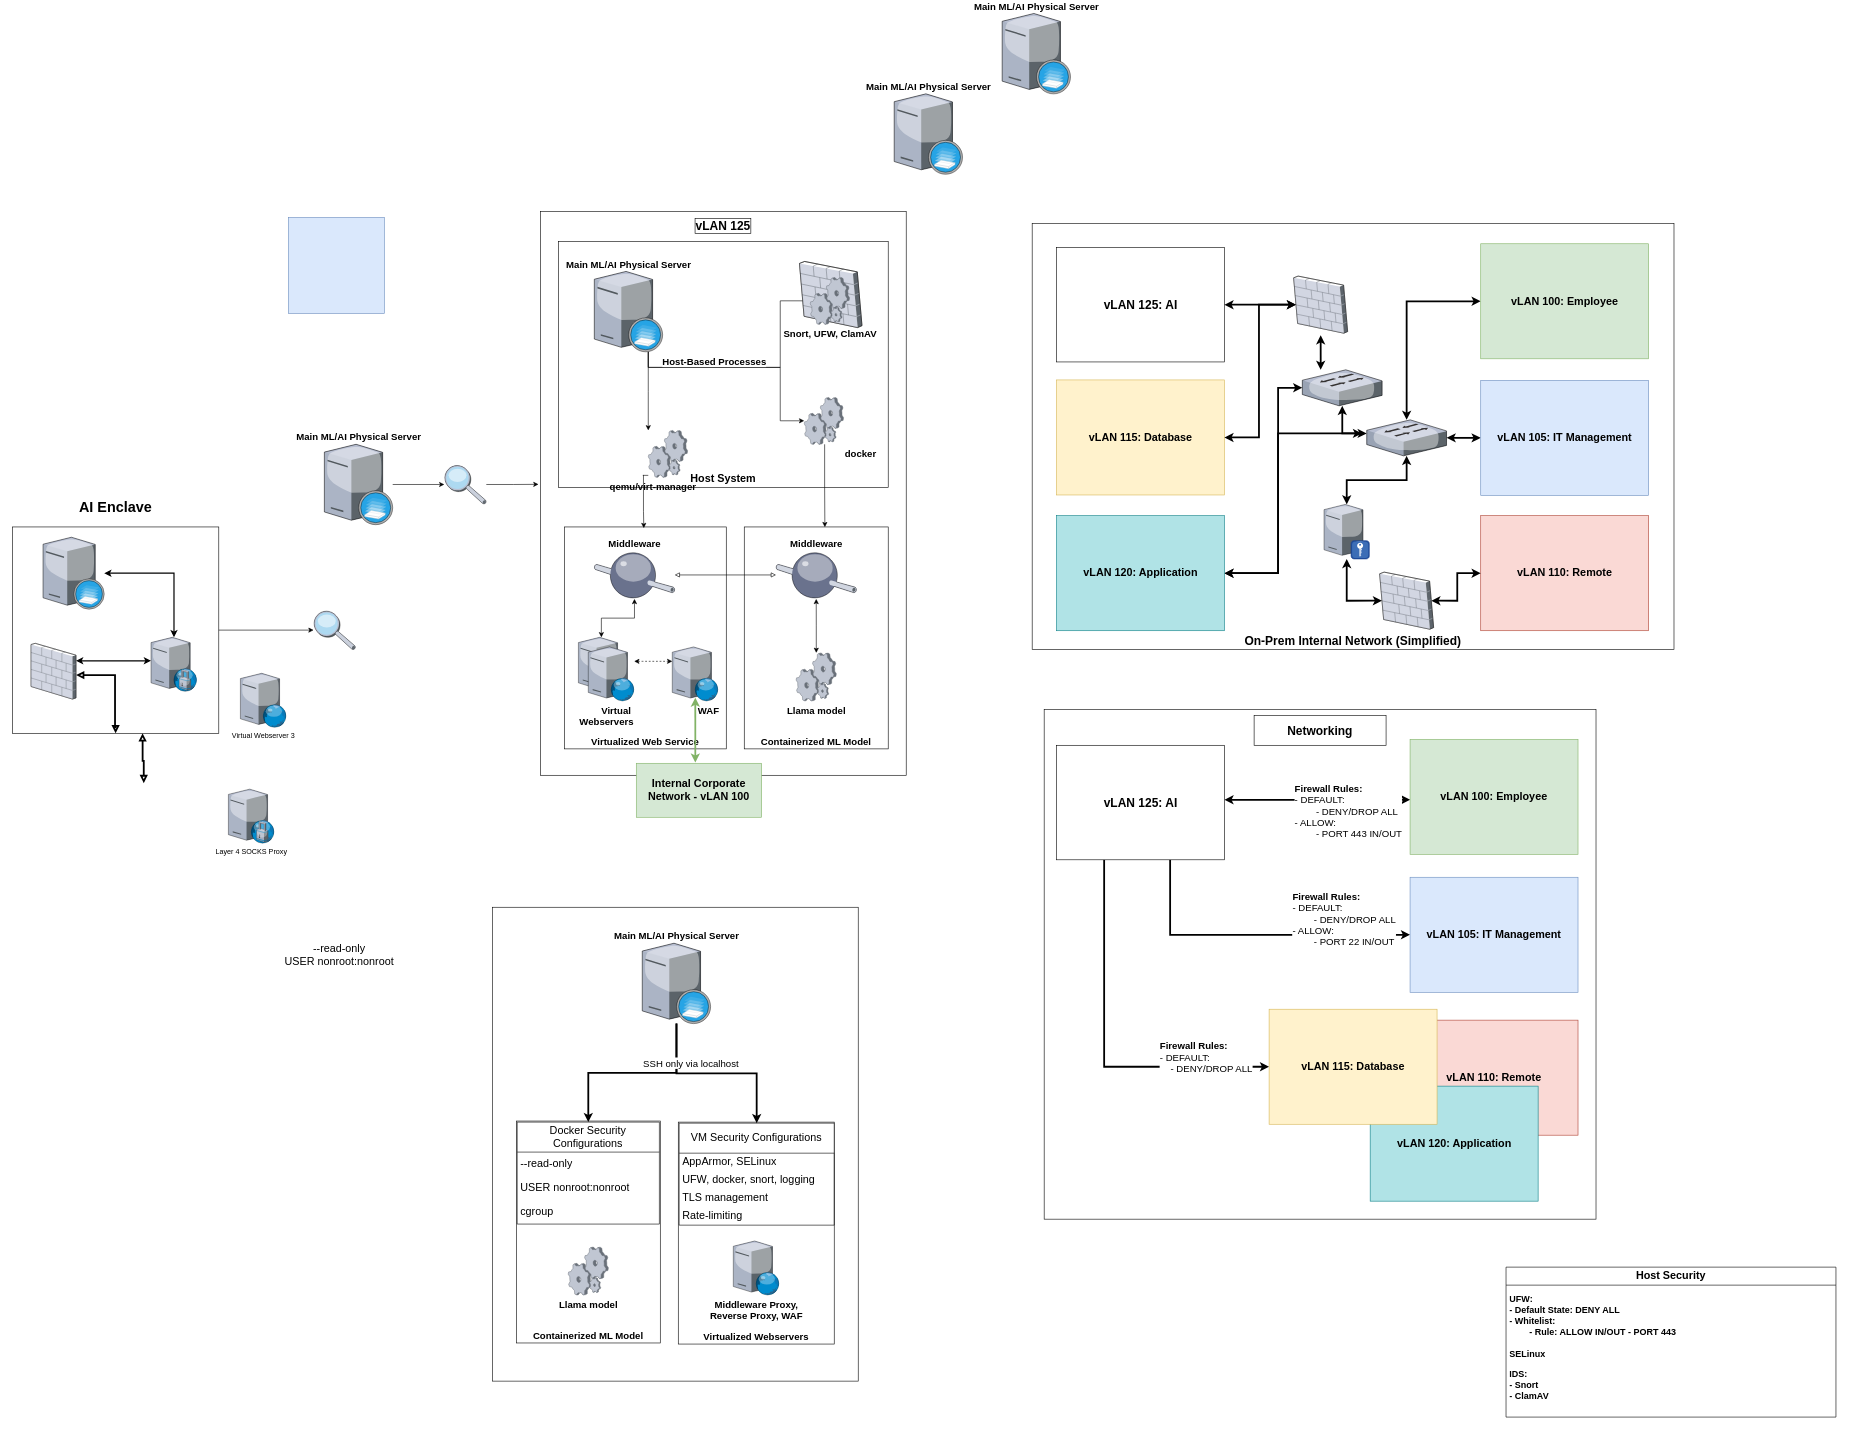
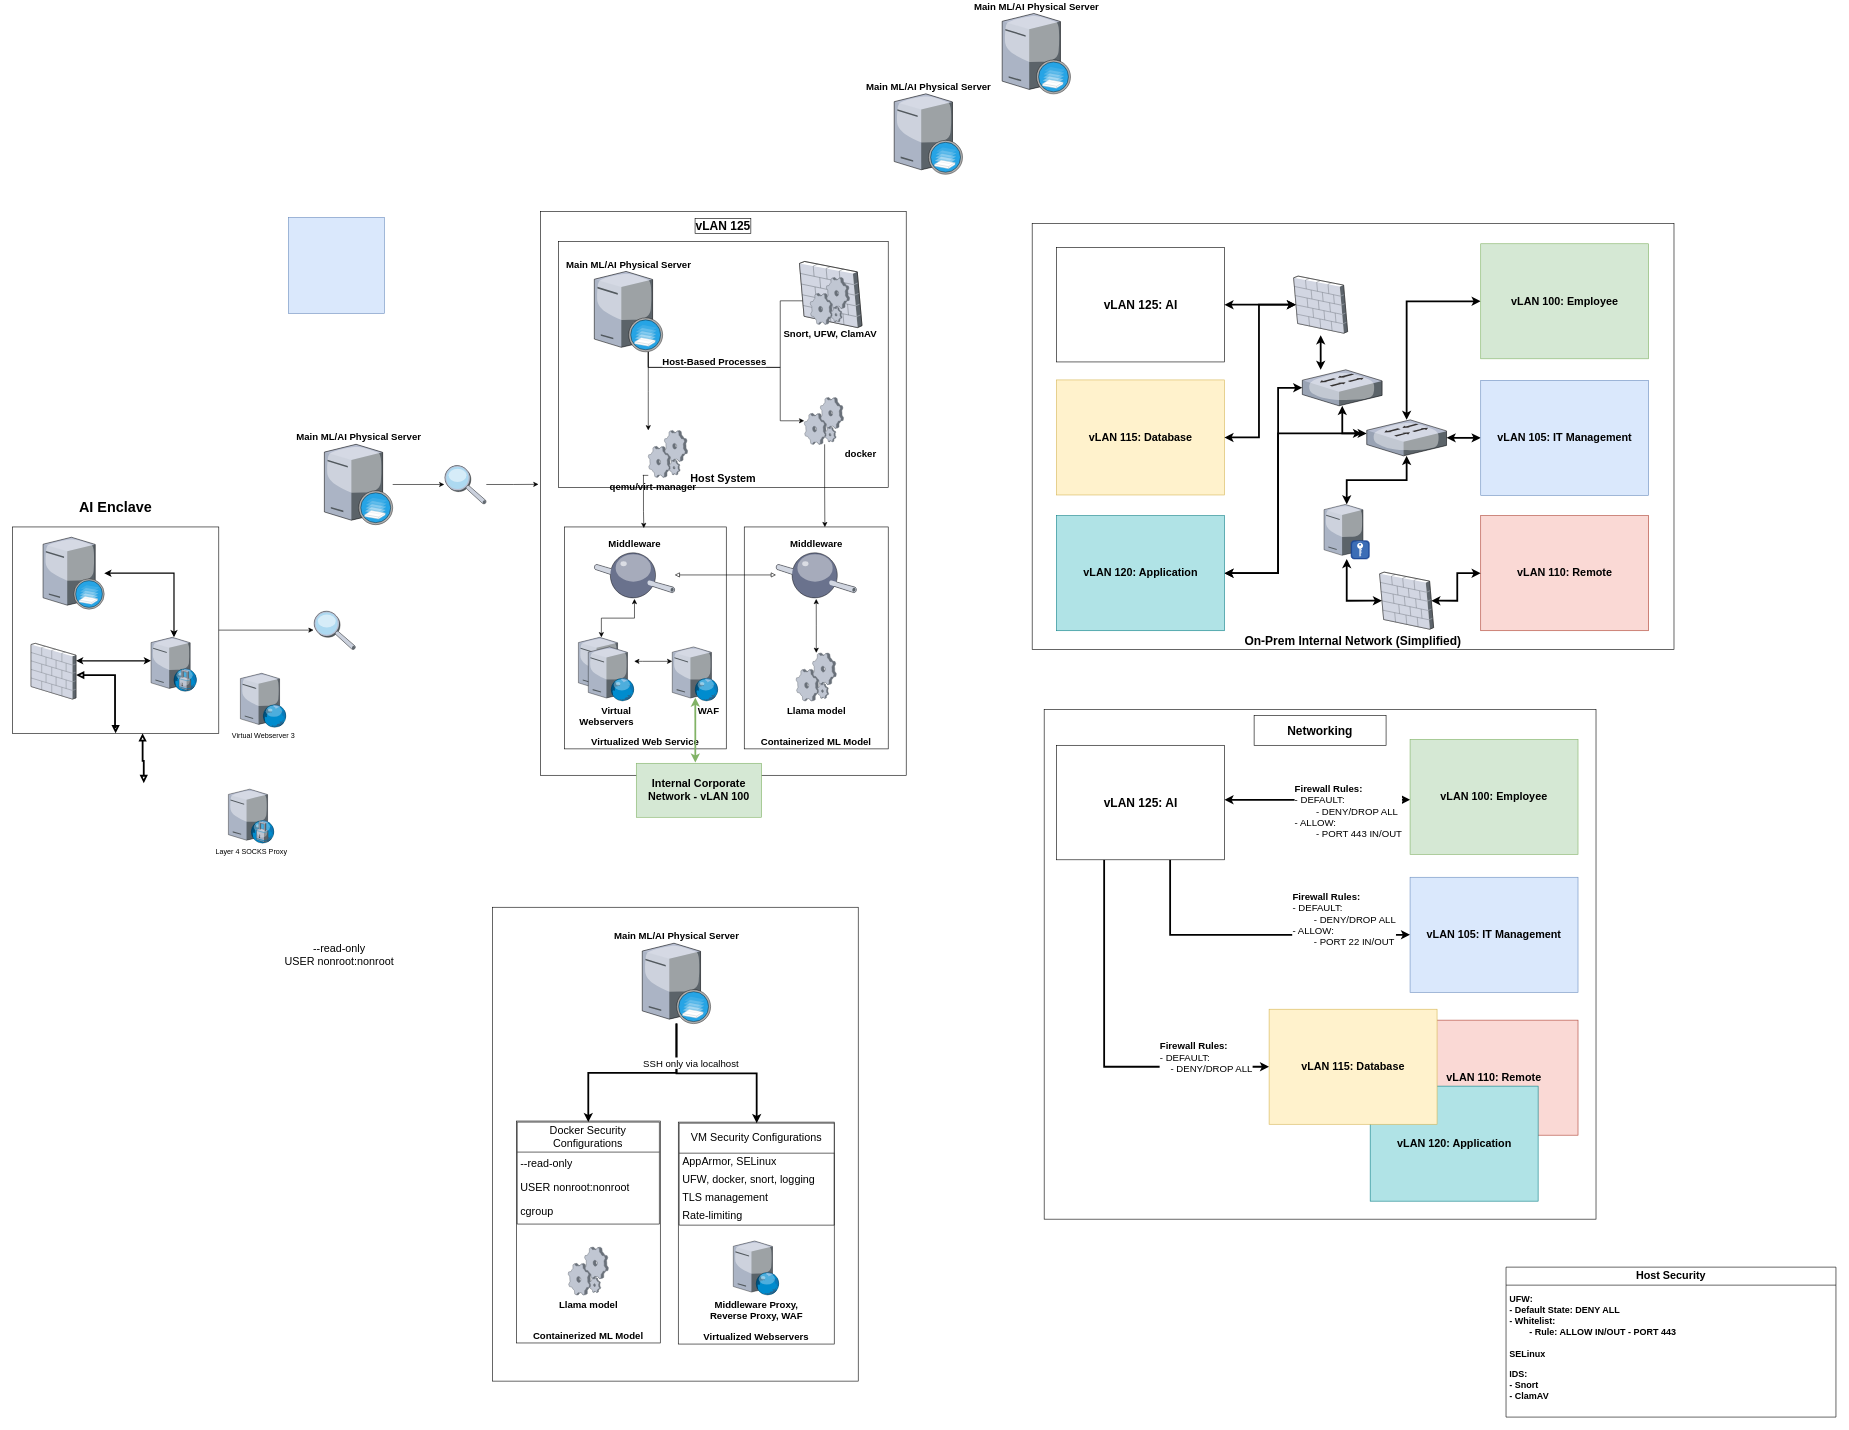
- <mxCell id="31" style="edgeStyle=orthogonalEdgeStyle;rounded=0;orthogonalLoop=1;jettySize=auto;html=1;startArrow=classic;startFill=1;dashed=1;" edge="1" parent="1" source="32" target="47"><mxGeometry relative="1" as="geometry"><Array as="points"><mxPoint x="1070" y="1100" /><mxPoint x="1070" y="1100" /></Array></mxGeometry></mxCell>
+ <mxCell id="31" style="edgeStyle=orthogonalEdgeStyle;rounded=0;orthogonalLoop=1;jettySize=auto;html=1;startArrow=classic;startFill=1;" edge="1" parent="1" source="32" target="47"><mxGeometry relative="1" as="geometry"><Array as="points"><mxPoint x="1070" y="1100" /><mxPoint x="1070" y="1100" /></Array></mxGeometry></mxCell>
